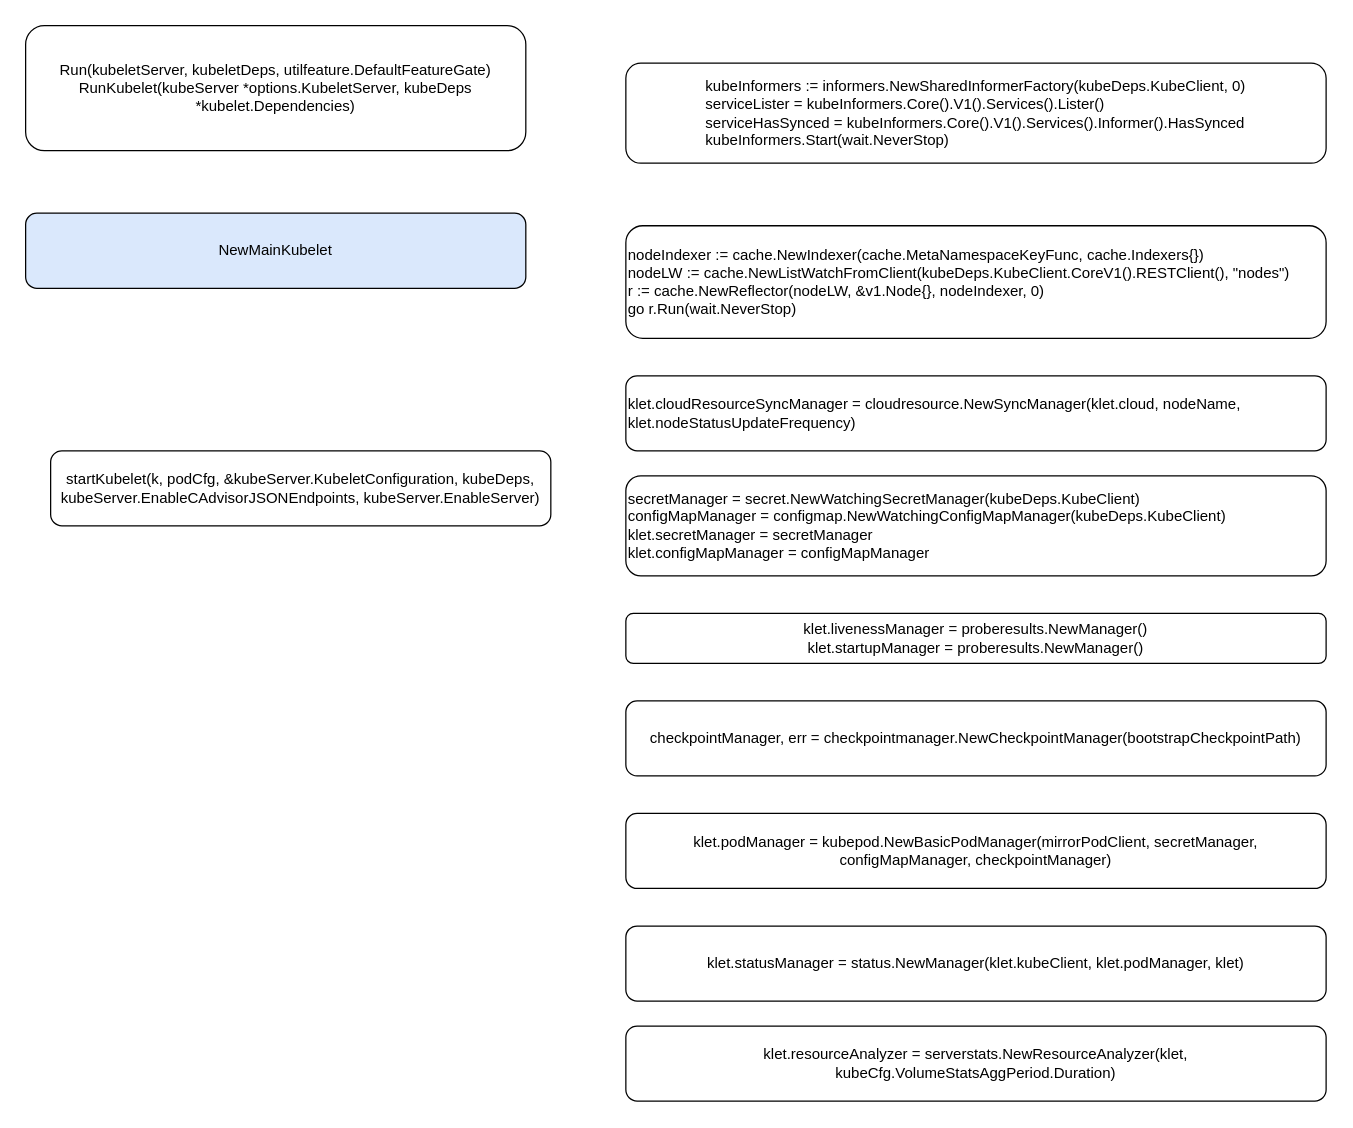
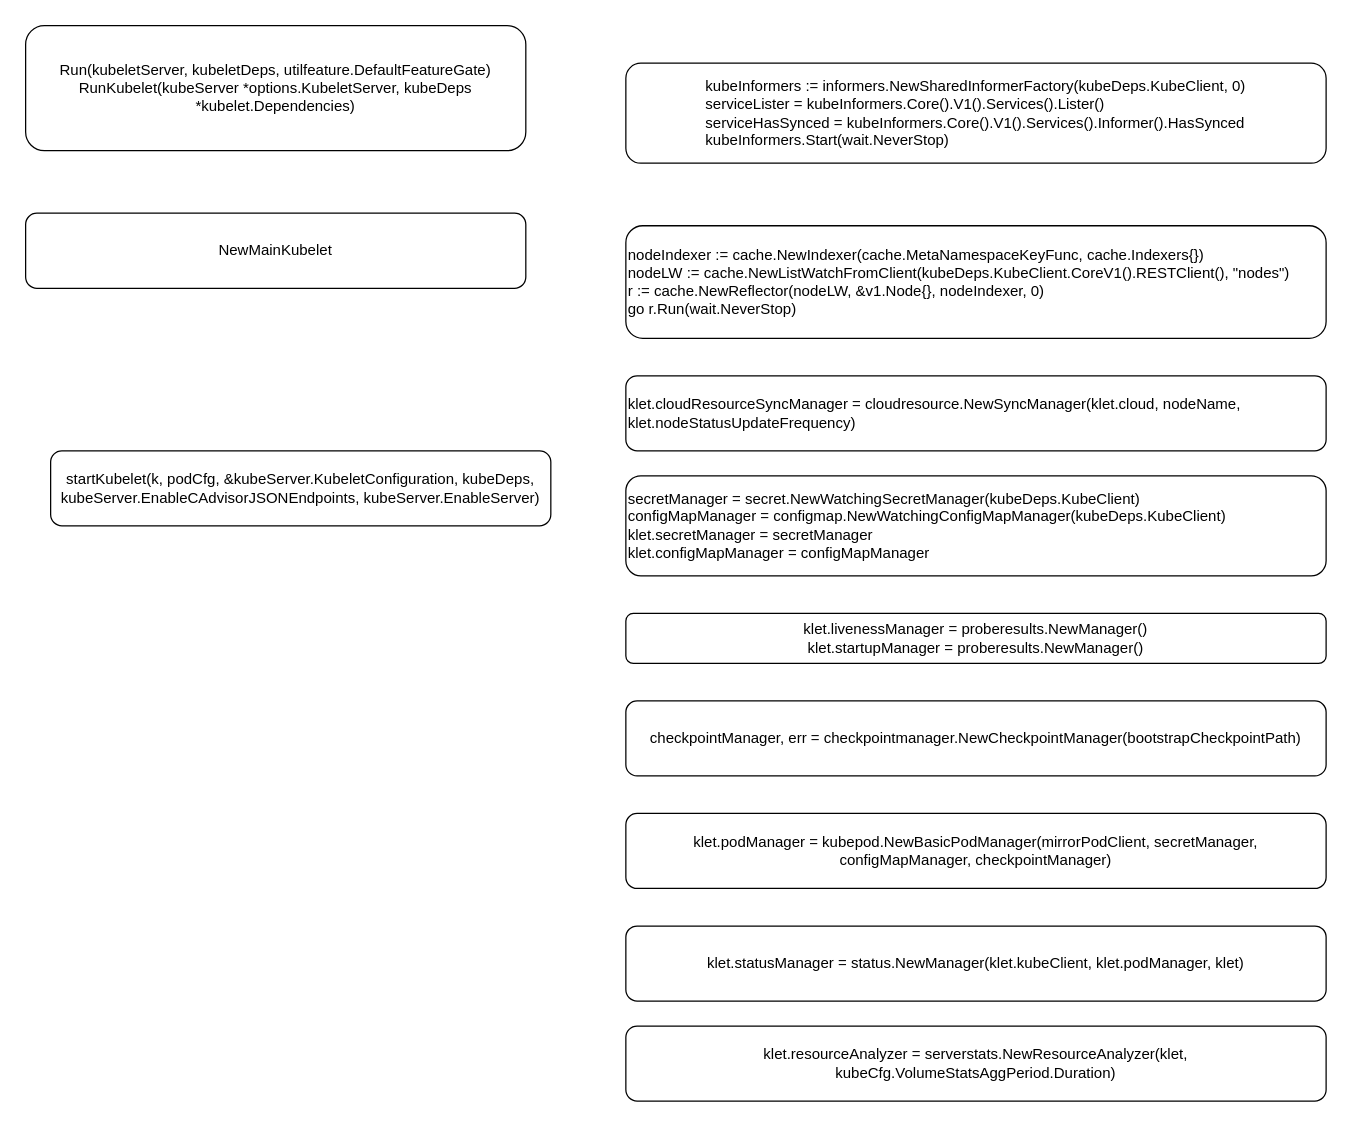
- <mxCell id="4" value="NewMainKubelet" style="rounded=1;whiteSpace=wrap;html=1;fillColor=#dae8fc;" vertex="1" parent="1"><mxGeometry x="20" y="170" width="400" height="60" as="geometry" /></mxCell>
+ <mxCell id="4" value="NewMainKubelet" style="rounded=1;whiteSpace=wrap;html=1;" vertex="1" parent="1"><mxGeometry x="20" y="170" width="400" height="60" as="geometry" /></mxCell>
